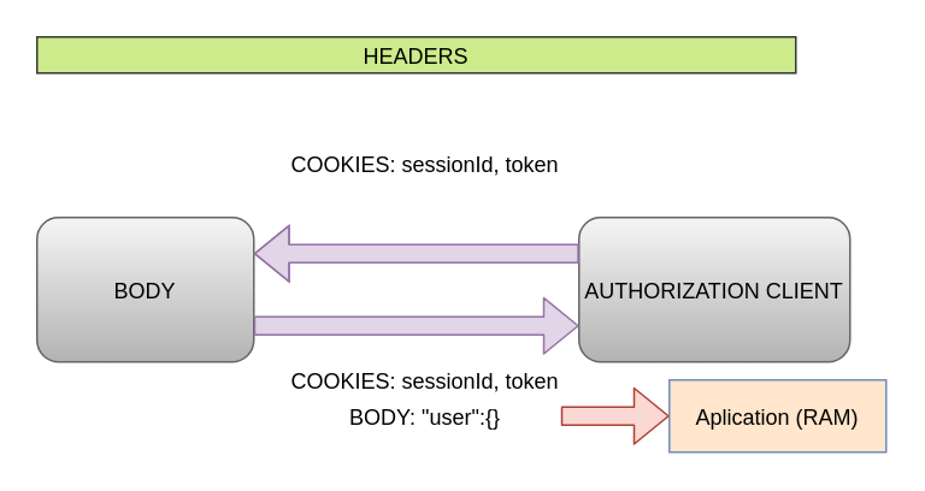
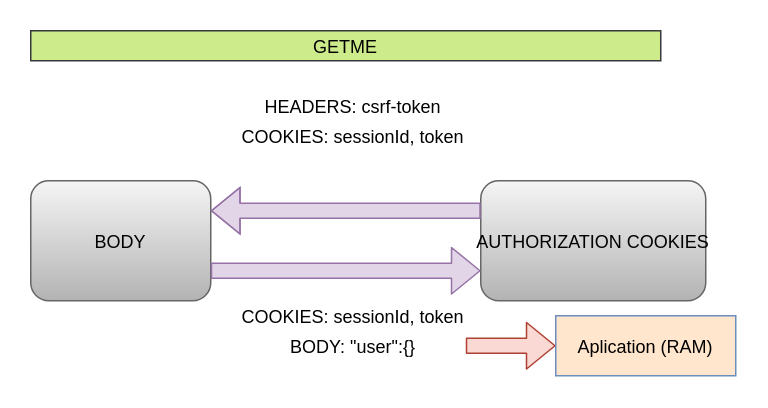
- <mxCell id="12" value="HEADERS" style="text;align=center;verticalAlign=middle;rounded=0;fontFamily=Helvetica;fillColor=#cdeb8b;strokeColor=#36393d;" parent="1" vertex="1"><mxGeometry x="20" y="20" width="420" height="20" as="geometry" /></mxCell>
+ <mxCell id="12" value="GETME" style="text;align=center;verticalAlign=middle;rounded=0;fontFamily=Helvetica;fillColor=#cdeb8b;strokeColor=#36393d;" parent="1" vertex="1"><mxGeometry x="20" y="20" width="420" height="20" as="geometry" /></mxCell>
+ <mxCell id="7" value="HEADERS: csrf-token" style="text;strokeColor=none;fillColor=none;align=center;verticalAlign=middle;rounded=0;fontFamily=Helvetica;fontColor=#000000;" parent="1" vertex="1"><mxGeometry x="160" y="60" width="150" height="20" as="geometry" /></mxCell>
- <mxCell id="2" value="AUTHORIZATION CLIENT" style="rounded=1;fillColor=#f5f5f5;strokeColor=#666666;gradientColor=#b3b3b3;fontColor=#000000;" parent="1" vertex="1"><mxGeometry x="320" y="120" width="150" height="80" as="geometry" /></mxCell>
+ <mxCell id="2" value="AUTHORIZATION COOKIES" style="rounded=1;fillColor=#f5f5f5;strokeColor=#666666;gradientColor=#b3b3b3;fontColor=#000000;" parent="1" vertex="1"><mxGeometry x="320" y="120" width="150" height="80" as="geometry" /></mxCell>
